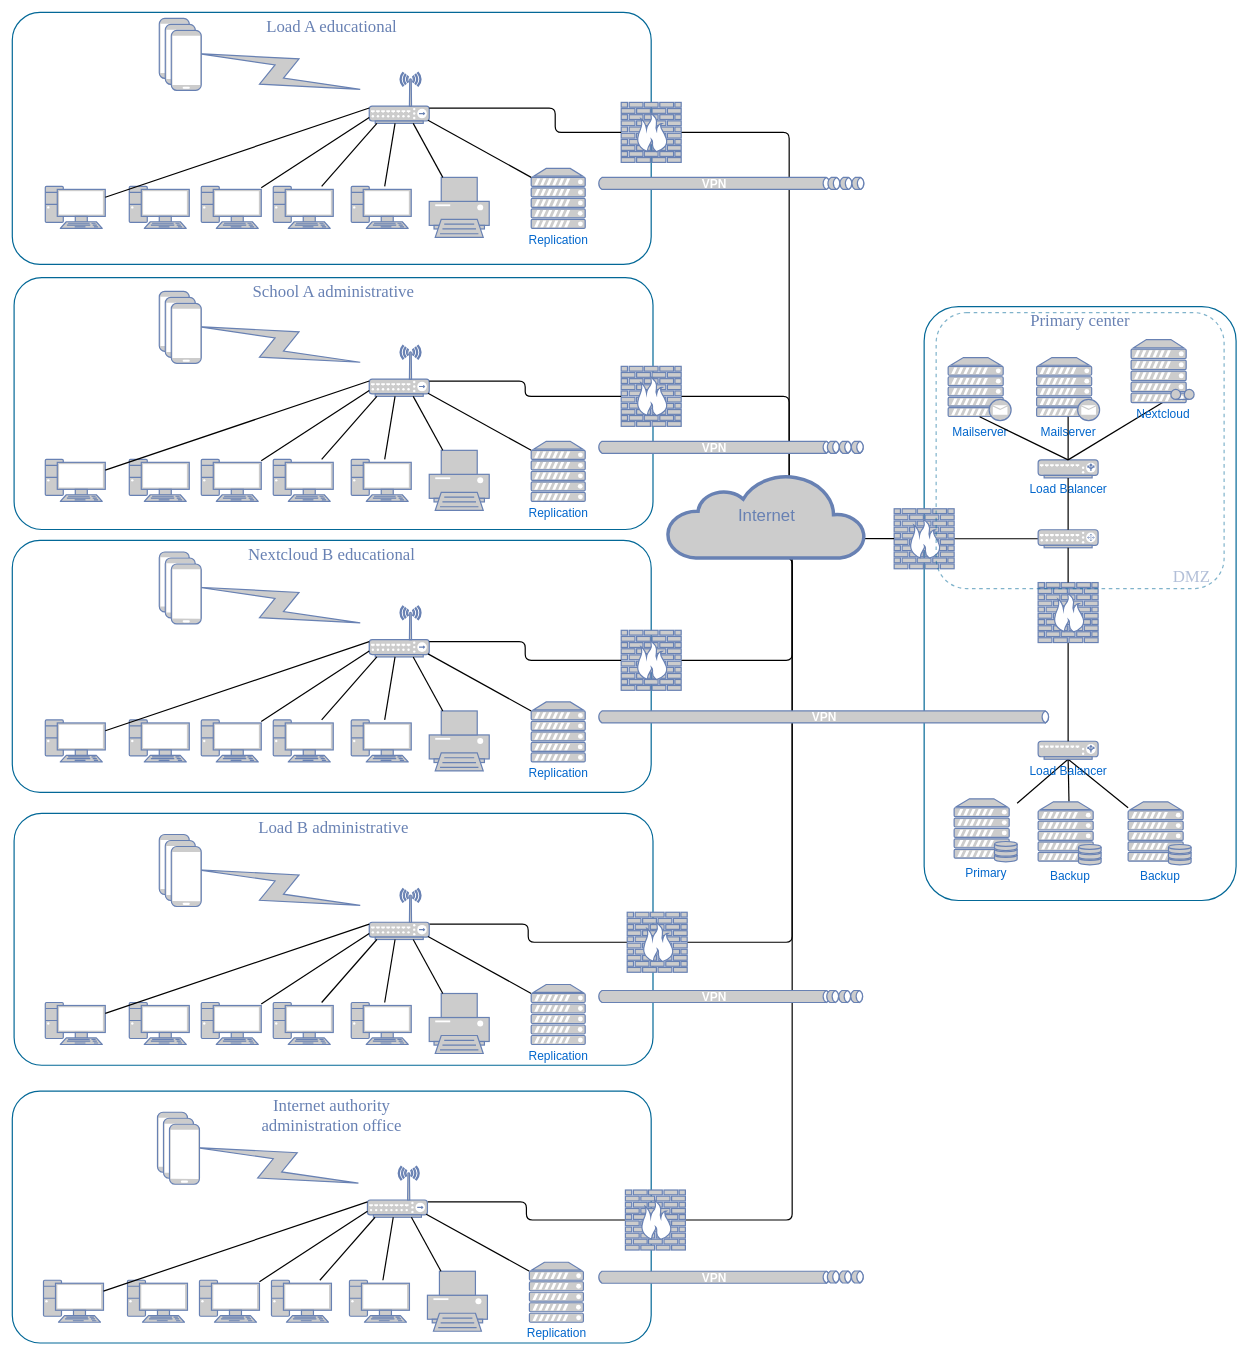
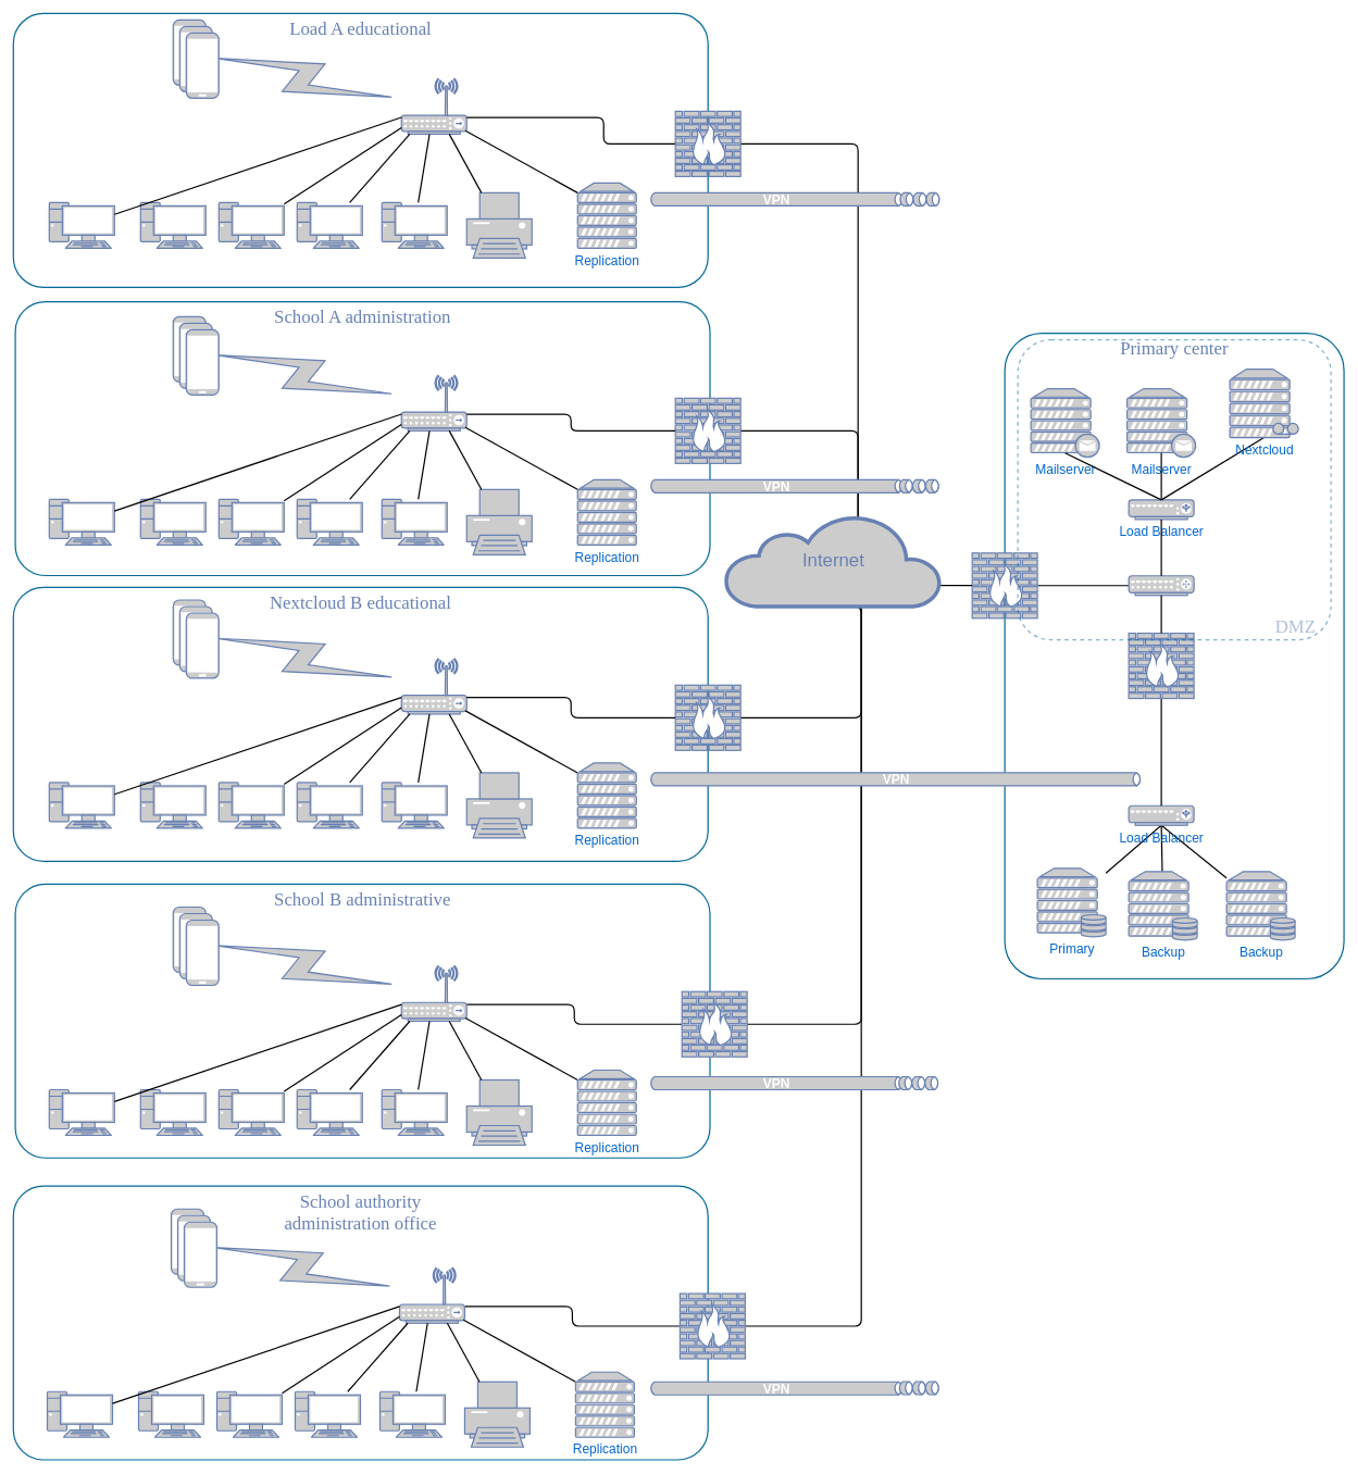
- <mxCell id="10" value="School A administrative" style="rounded=1;whiteSpace=wrap;html=1;shadow=0;comic=0;strokeColor=#036897;strokeWidth=2;fillColor=none;fontFamily=Verdana;fontSize=28;fontColor=#6881B3;align=center;arcSize=11;verticalAlign=top;" parent="1" vertex="1"><mxGeometry x="23" y="462" width="1065" height="420" as="geometry" /></mxCell>
+ <mxCell id="10" value="School A administration" style="rounded=1;whiteSpace=wrap;html=1;shadow=0;comic=0;strokeColor=#036897;strokeWidth=2;fillColor=none;fontFamily=Verdana;fontSize=28;fontColor=#6881B3;align=center;arcSize=11;verticalAlign=top;" parent="1" vertex="1"><mxGeometry x="23" y="462" width="1065" height="420" as="geometry" /></mxCell>
- <mxCell id="8" value="Load B administrative" style="rounded=1;whiteSpace=wrap;html=1;shadow=0;comic=0;strokeColor=#036897;strokeWidth=2;fillColor=none;fontFamily=Verdana;fontSize=28;fontColor=#6881B3;align=center;arcSize=11;verticalAlign=top;" parent="1" vertex="1"><mxGeometry x="23" y="1355" width="1065" height="420" as="geometry" /></mxCell>
+ <mxCell id="8" value="School B administrative" style="rounded=1;whiteSpace=wrap;html=1;shadow=0;comic=0;strokeColor=#036897;strokeWidth=2;fillColor=none;fontFamily=Verdana;fontSize=28;fontColor=#6881B3;align=center;arcSize=11;verticalAlign=top;" parent="1" vertex="1"><mxGeometry x="23" y="1355" width="1065" height="420" as="geometry" /></mxCell>
- <mxCell id="104" value="Internet authority&lt;br&gt;administration office" style="rounded=1;whiteSpace=wrap;html=1;shadow=0;comic=0;strokeColor=#036897;strokeWidth=2;fillColor=none;fontFamily=Verdana;fontSize=28;fontColor=#6881B3;align=center;arcSize=11;verticalAlign=top;" parent="1" vertex="1"><mxGeometry x="20" y="1818" width="1065" height="420" as="geometry" /></mxCell>
+ <mxCell id="104" value="School authority&lt;br&gt;administration office" style="rounded=1;whiteSpace=wrap;html=1;shadow=0;comic=0;strokeColor=#036897;strokeWidth=2;fillColor=none;fontFamily=Verdana;fontSize=28;fontColor=#6881B3;align=center;arcSize=11;verticalAlign=top;" parent="1" vertex="1"><mxGeometry x="20" y="1818" width="1065" height="420" as="geometry" /></mxCell>
